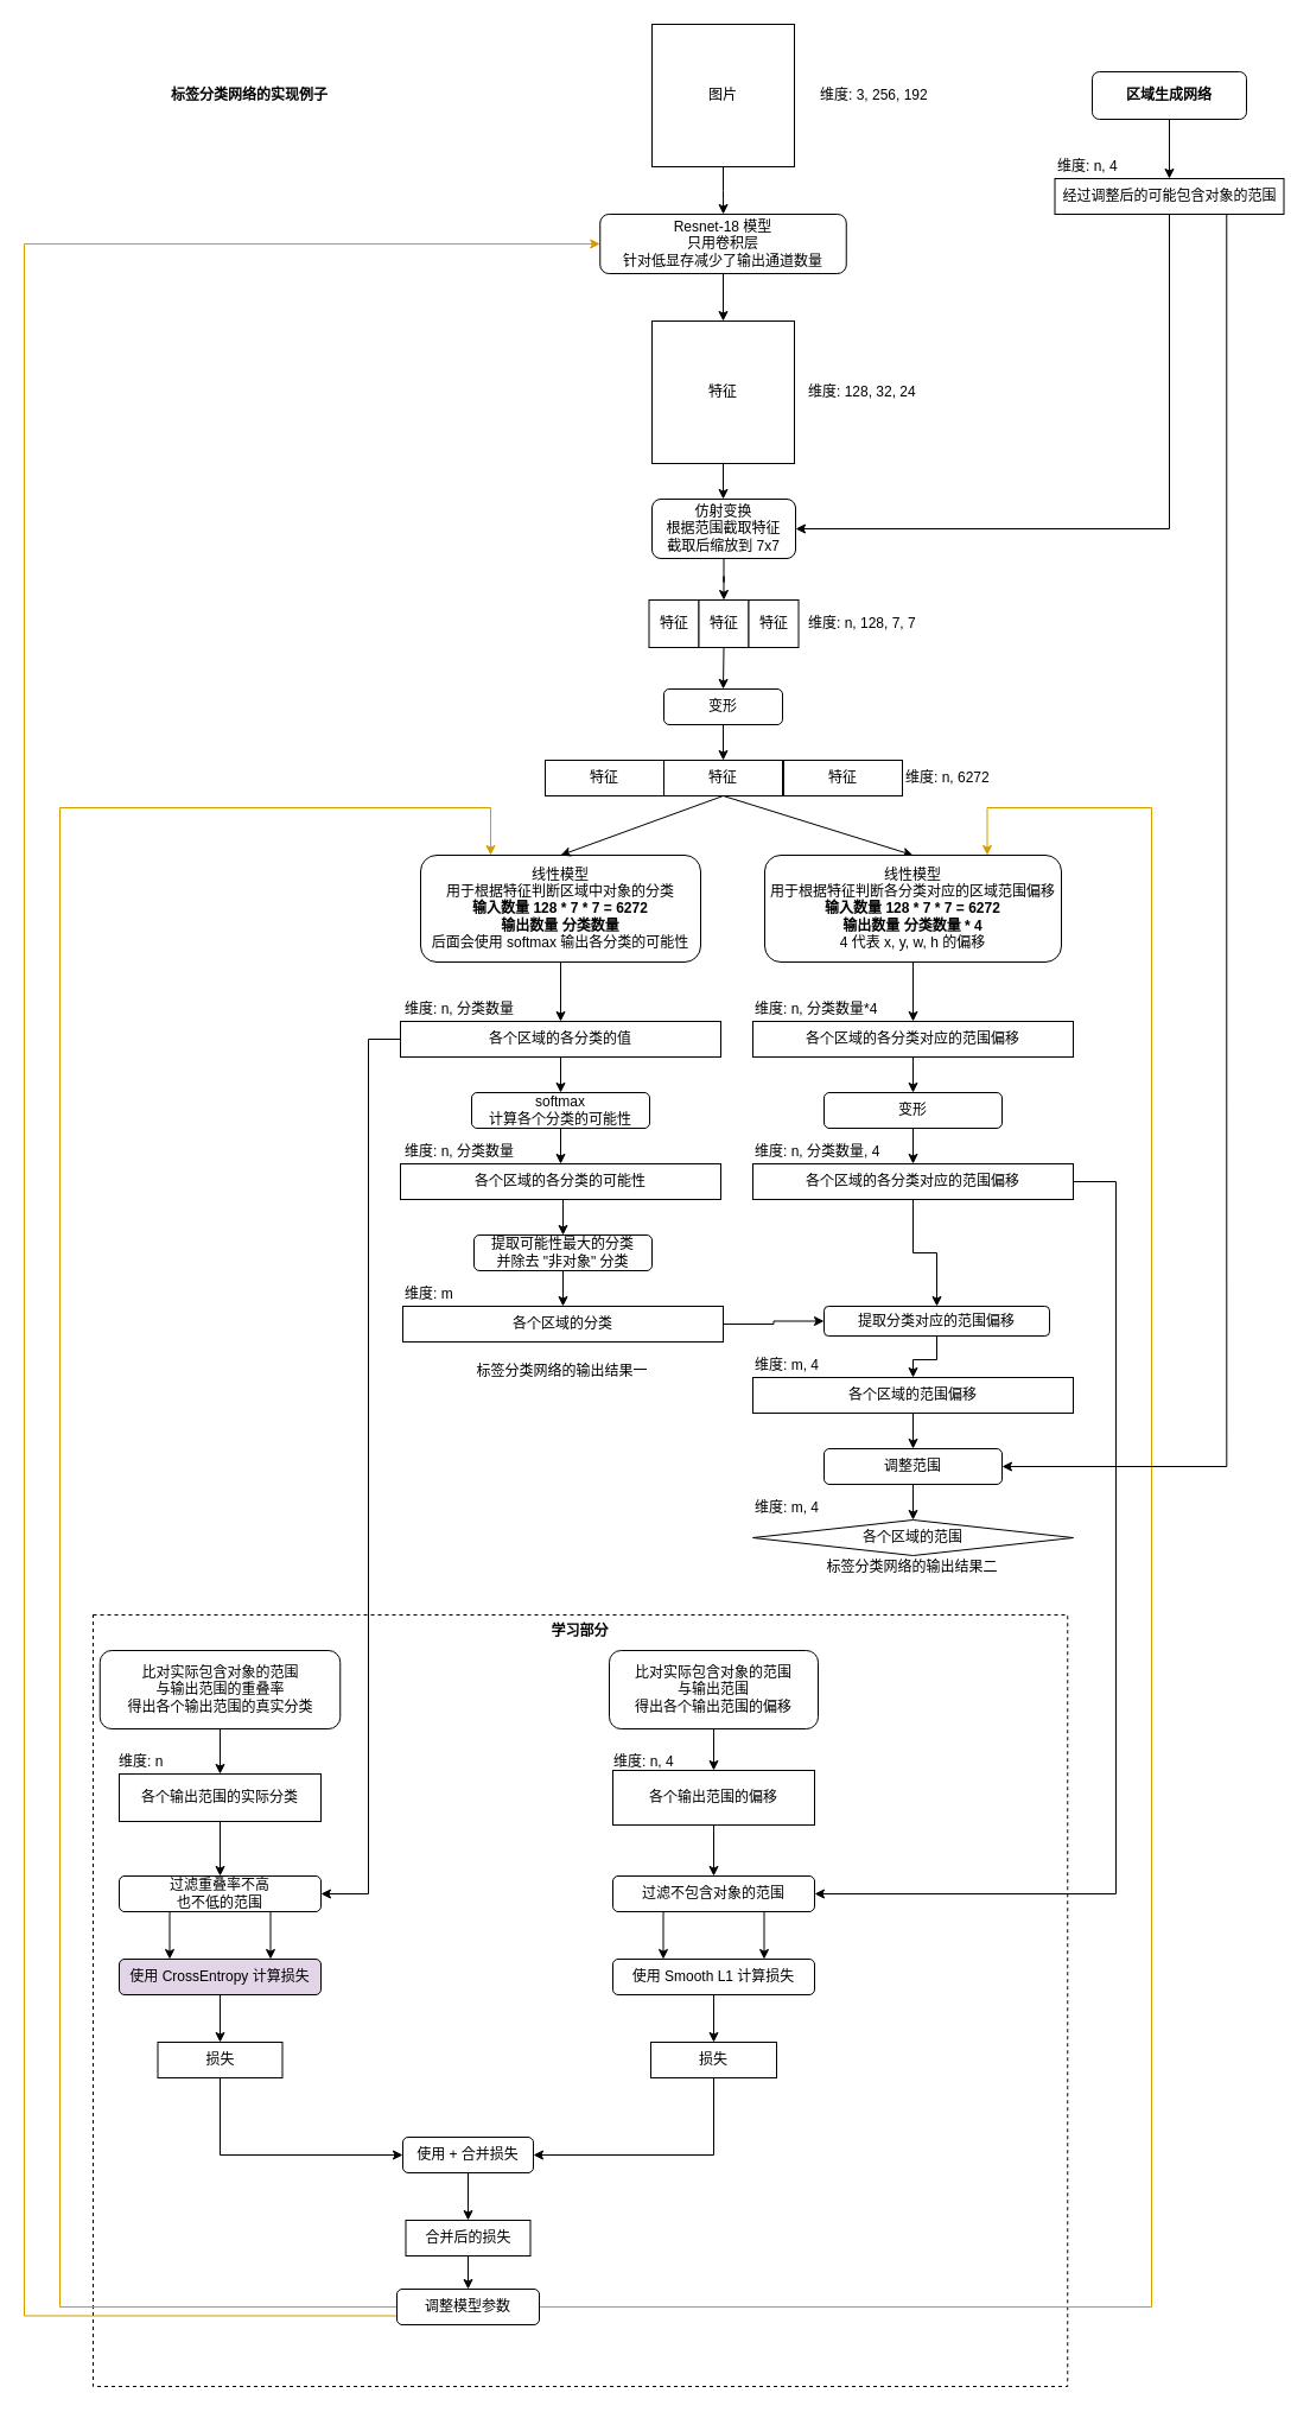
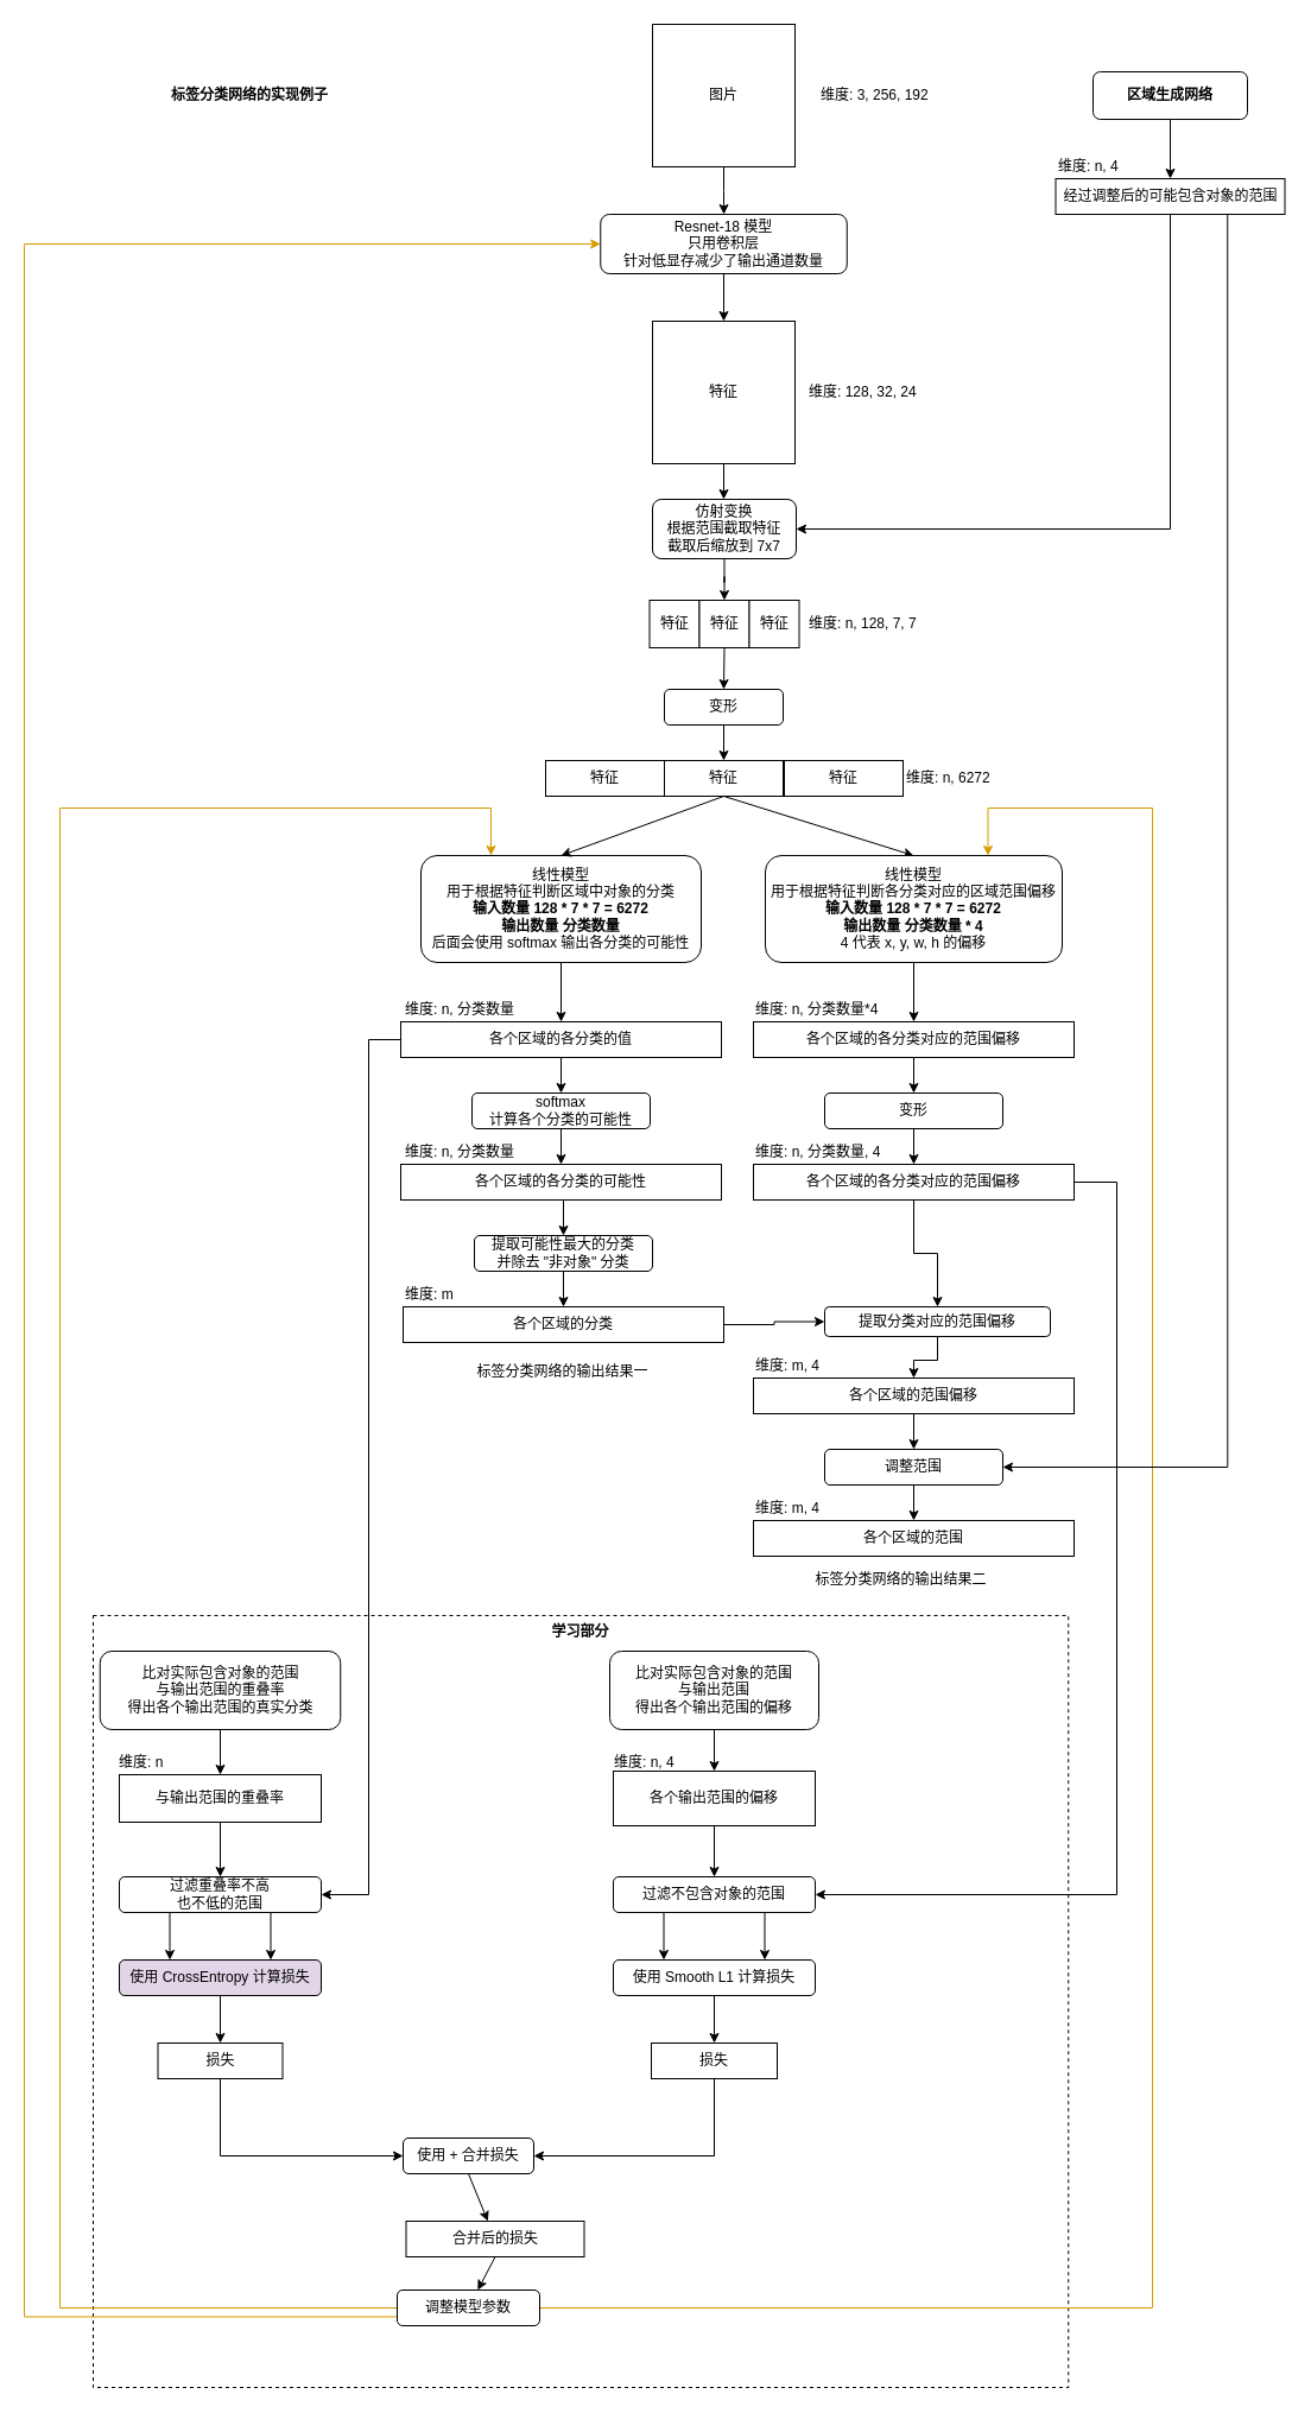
- <mxCell id="100" value="各个区域的范围" style="rhombus;whiteSpace=wrap;html=1;" vertex="1" parent="1"><mxGeometry x="634" y="1280" width="270" height="30" as="geometry" /></mxCell>
+ <mxCell id="100" value="各个区域的范围" style="rounded=0;whiteSpace=wrap;html=1;" vertex="1" parent="1"><mxGeometry x="634" y="1280" width="270" height="30" as="geometry" /></mxCell>
- <mxCell id="101" value="标签分类网络的输出结果二" style="text;html=1;strokeColor=none;fillColor=none;align=center;verticalAlign=middle;whiteSpace=wrap;rounded=0;dashed=1;" vertex="1" parent="1"><mxGeometry x="691.37" y="1310" width="155.25" height="20" as="geometry" /></mxCell>
+ <mxCell id="101" value="标签分类网络的输出结果二" style="text;html=1;strokeColor=none;fillColor=none;align=center;verticalAlign=middle;whiteSpace=wrap;rounded=0;dashed=1;" vertex="1" parent="1"><mxGeometry x="681.37" y="1320" width="155.25" height="20" as="geometry" /></mxCell>
- <mxCell id="40" value="各个输出范围的实际分类" style="rounded=0;whiteSpace=wrap;html=1;align=center;" parent="1" vertex="1"><mxGeometry x="100" y="1494" width="170" height="40" as="geometry" /></mxCell>
+ <mxCell id="40" value="与输出范围的重叠率" style="rounded=0;whiteSpace=wrap;html=1;align=center;" parent="1" vertex="1"><mxGeometry x="100" y="1494" width="170" height="40" as="geometry" /></mxCell>
- <mxCell id="65" value="合并后的损失" style="rounded=0;whiteSpace=wrap;html=1;align=center;" parent="1" vertex="1"><mxGeometry x="341.5" y="1870" width="105" height="30" as="geometry" /></mxCell>
+ <mxCell id="65" value="合并后的损失" style="rounded=0;whiteSpace=wrap;html=1;align=center;" parent="1" vertex="1"><mxGeometry x="341.5" y="1870" width="150" height="30" as="geometry" /></mxCell>
